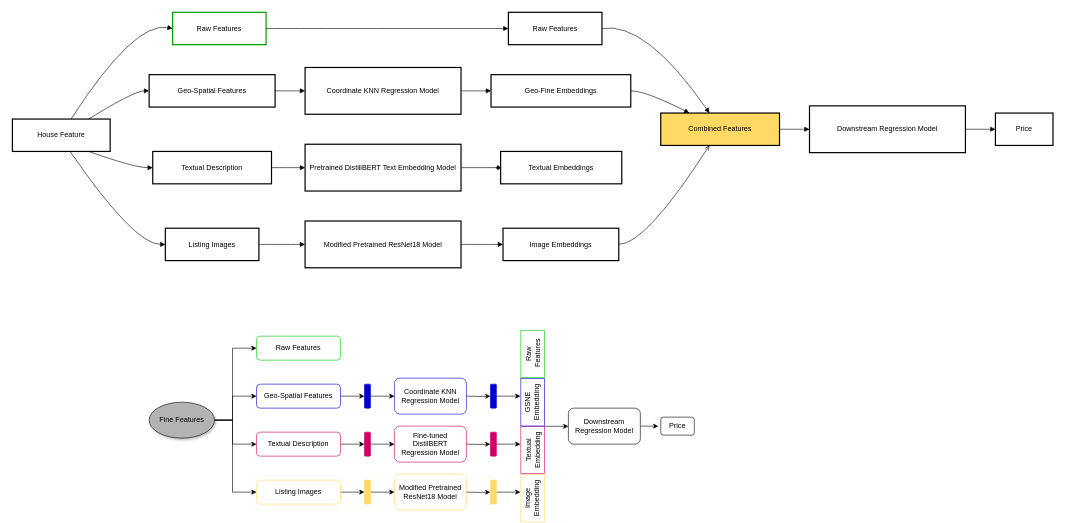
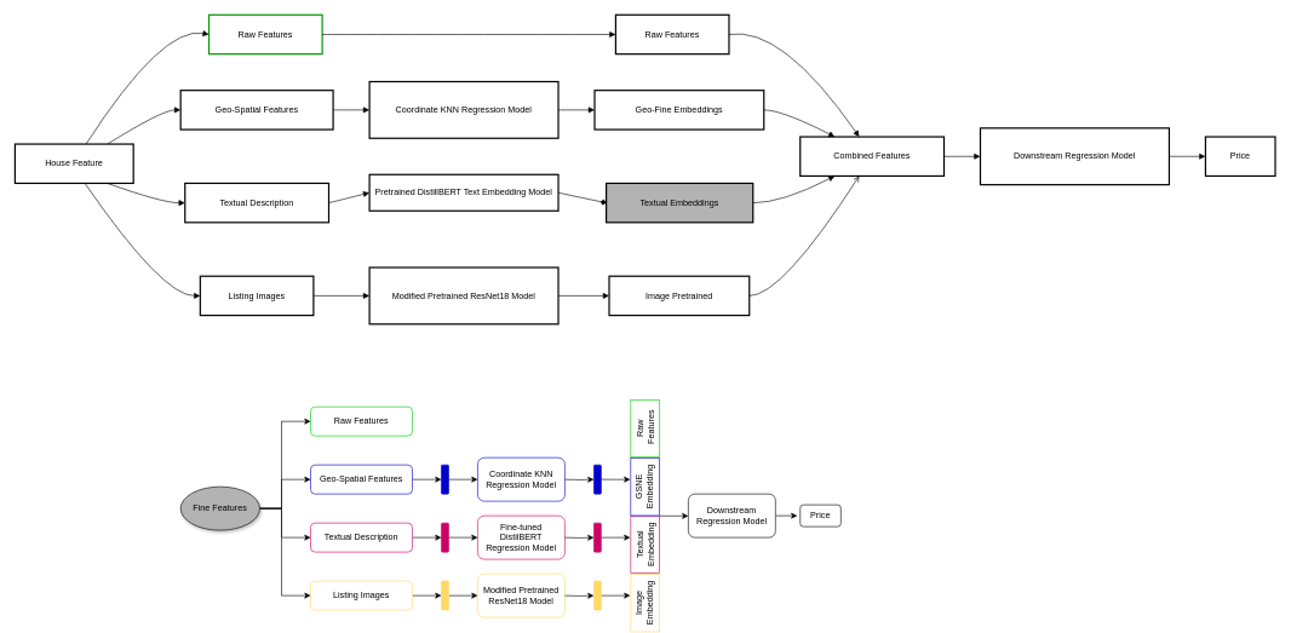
- <mxCell id="14" value="Combined Features" style="whiteSpace=wrap;strokeWidth=2;fillColor=#ffd966;" parent="1" vertex="1"><mxGeometry x="1101" y="188" width="198" height="54" as="geometry" /></mxCell>
+ <mxCell id="14" value="Combined Features" style="whiteSpace=wrap;strokeWidth=2;" parent="1" vertex="1"><mxGeometry x="1101" y="188" width="198" height="54" as="geometry" /></mxCell>
+ <mxCell id="30" value="" style="curved=1;startArrow=none;endArrow=block;exitX=1;exitY=0.5;entryX=0.24;entryY=1;" parent="1" source="11" target="14" edge="1"><mxGeometry relative="1" as="geometry"><Array as="points"><mxPoint x="1076" y="279" /></Array></mxGeometry></mxCell>
- <mxCell id="10" value="Pretrained DistillBERT Text Embedding Model" style="whiteSpace=wrap;strokeWidth=2;" parent="1" vertex="1"><mxGeometry x="508" y="240" width="260" height="78" as="geometry" /></mxCell>
+ <mxCell id="10" value="Pretrained DistillBERT Text Embedding Model" style="whiteSpace=wrap;strokeWidth=2;" parent="1" vertex="1"><mxGeometry x="508" y="240" width="260" height="50" as="geometry" /></mxCell>
- <mxCell id="11" value="Textual Embeddings" style="whiteSpace=wrap;strokeWidth=2;" parent="1" vertex="1"><mxGeometry x="834" y="252" width="202" height="54" as="geometry" /></mxCell>
+ <mxCell id="11" value="Textual Embeddings" style="whiteSpace=wrap;strokeWidth=2;fillColor=#b3b3b3;" parent="1" vertex="1"><mxGeometry x="834" y="252" width="202" height="54" as="geometry" /></mxCell>
- <mxCell id="13" value="Image Embeddings" style="whiteSpace=wrap;strokeWidth=2;" parent="1" vertex="1"><mxGeometry x="838" y="380" width="193" height="54" as="geometry" /></mxCell>
+ <mxCell id="13" value="Image Pretrained" style="whiteSpace=wrap;strokeWidth=2;" parent="1" vertex="1"><mxGeometry x="838" y="380" width="193" height="54" as="geometry" /></mxCell>
